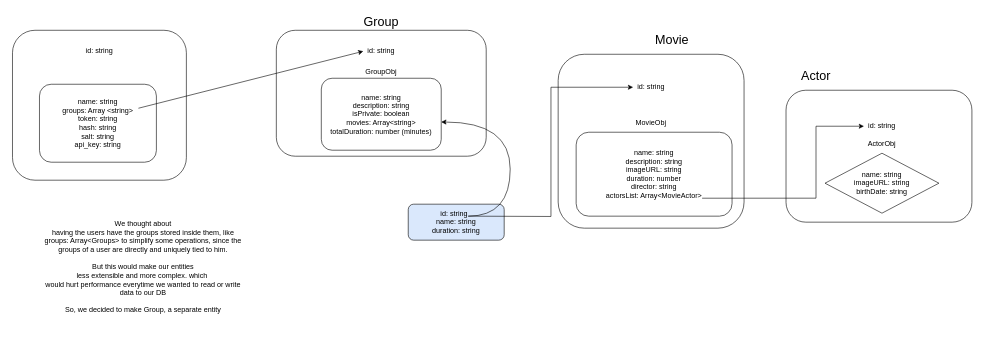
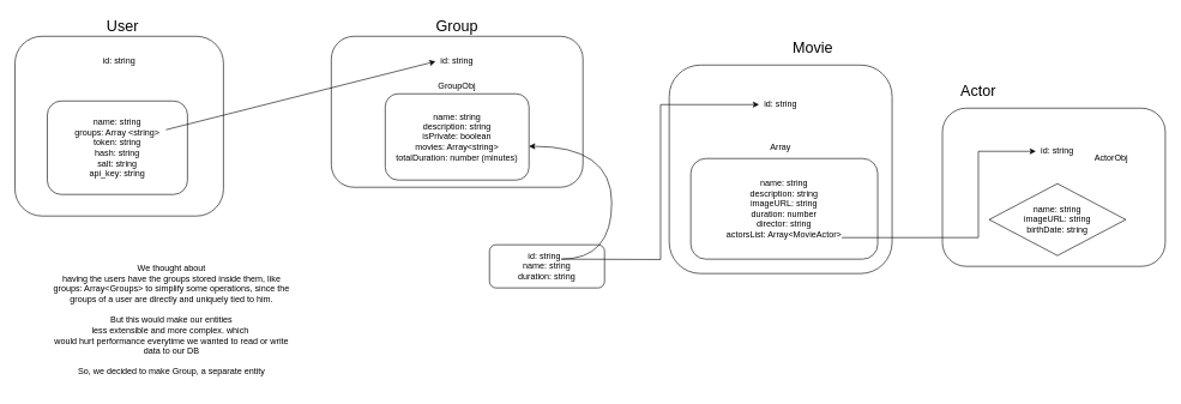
+ <mxCell id="3" value="&lt;font style=&quot;font-size: 21px;&quot;&gt;User&lt;/font&gt;" style="text;html=1;strokeColor=none;fillColor=none;align=center;verticalAlign=middle;whiteSpace=wrap;rounded=0;" parent="1" vertex="1"><mxGeometry x="140" y="20" width="60" height="30" as="geometry" /></mxCell>
- <mxCell id="6" value="&lt;font style=&quot;font-size: 21px;&quot;&gt;Movie&lt;/font&gt;" style="text;html=1;strokeColor=none;fillColor=none;align=center;verticalAlign=middle;whiteSpace=wrap;rounded=0;" parent="1" vertex="1"><mxGeometry x="1090" y="50" width="60" height="30" as="geometry" /></mxCell>
+ <mxCell id="6" value="&lt;font style=&quot;font-size: 21px;&quot;&gt;Movie&lt;/font&gt;" style="text;html=1;strokeColor=none;fillColor=none;align=center;verticalAlign=middle;whiteSpace=wrap;rounded=0;" parent="1" vertex="1"><mxGeometry x="1100" y="50" width="60" height="30" as="geometry" /></mxCell>
- <mxCell id="22" value="MovieObj" style="text;html=1;strokeColor=none;fillColor=none;align=center;verticalAlign=middle;whiteSpace=wrap;rounded=0;" parent="1" vertex="1"><mxGeometry x="1040" y="185" width="90" height="40" as="geometry" /></mxCell>
+ <mxCell id="22" value="Array" style="text;html=1;strokeColor=none;fillColor=none;align=center;verticalAlign=middle;whiteSpace=wrap;rounded=0;" parent="1" vertex="1"><mxGeometry x="1040" y="185" width="90" height="40" as="geometry" /></mxCell>
- <mxCell id="26" value="ActorObj" style="text;html=1;strokeColor=none;fillColor=none;align=center;verticalAlign=middle;whiteSpace=wrap;rounded=0;" parent="1" vertex="1"><mxGeometry x="1440" y="225" width="60" height="30" as="geometry" /></mxCell>
+ <mxCell id="26" value="ActorObj" style="text;html=1;strokeColor=none;fillColor=none;align=center;verticalAlign=middle;whiteSpace=wrap;rounded=0;" parent="1" vertex="1"><mxGeometry x="1515" y="205" width="60" height="30" as="geometry" /></mxCell>
- <mxCell id="17" value="id: string&amp;nbsp;&amp;nbsp;&lt;br&gt;name: string&lt;br&gt;duration: string" style="rounded=1;whiteSpace=wrap;html=1;fillColor=#dae8fc;" parent="1" vertex="1"><mxGeometry x="680" y="340" width="160" height="60" as="geometry" /></mxCell>
+ <mxCell id="17" value="id: string&amp;nbsp;&amp;nbsp;&lt;br&gt;name: string&lt;br&gt;duration: string" style="rounded=1;whiteSpace=wrap;html=1;" parent="1" vertex="1"><mxGeometry x="680" y="340" width="160" height="60" as="geometry" /></mxCell>
